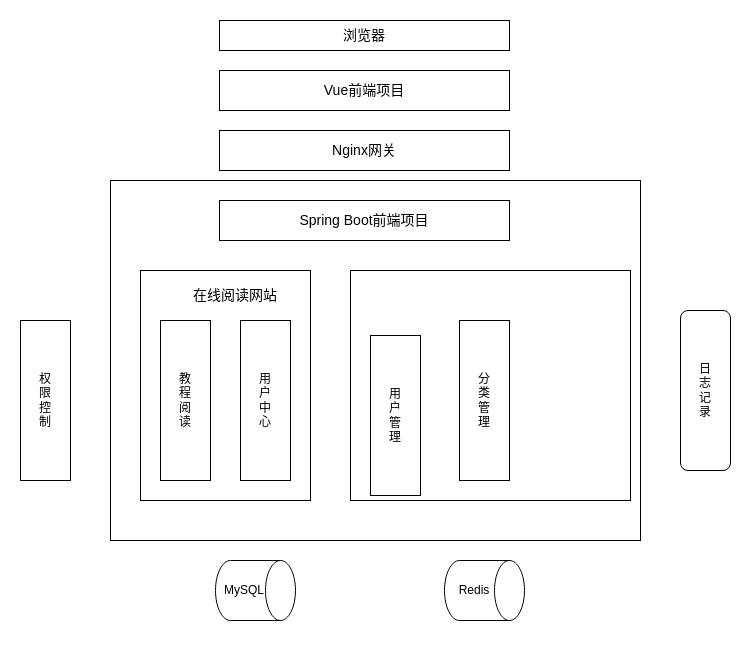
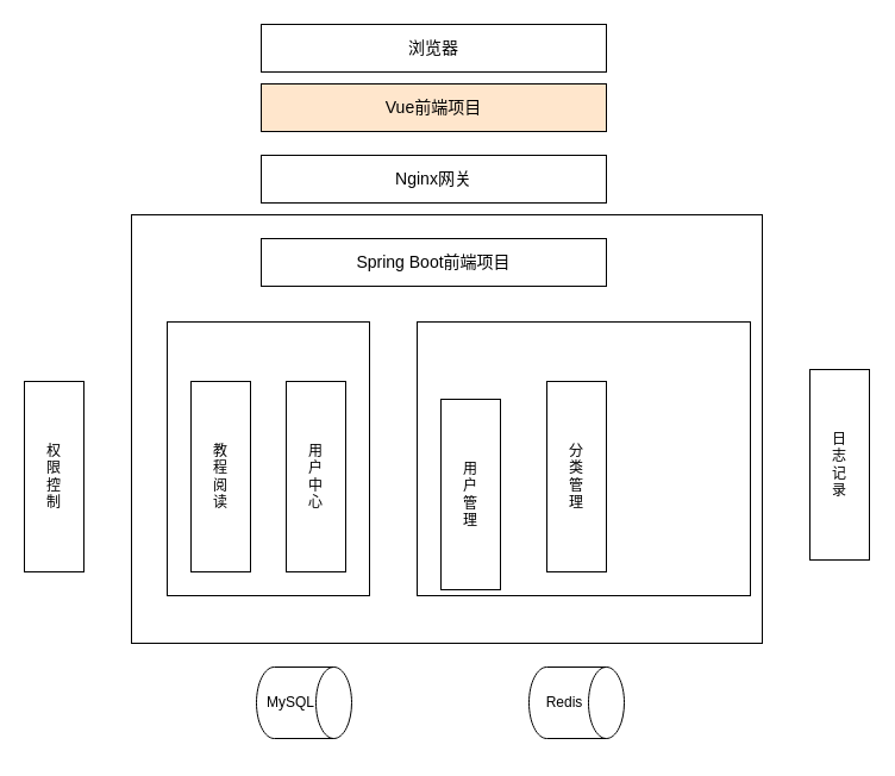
- <mxCell id="2" value="&lt;font style=&quot;font-size: 14px;&quot;&gt;浏览器&lt;/font&gt;" style="rounded=0;whiteSpace=wrap;html=1;" vertex="1" parent="1"><mxGeometry x="219" y="20" width="290" height="30" as="geometry" /></mxCell>
+ <mxCell id="2" value="&lt;font style=&quot;font-size: 14px;&quot;&gt;浏览器&lt;/font&gt;" style="rounded=0;whiteSpace=wrap;html=1;" vertex="1" parent="1"><mxGeometry x="219" y="20" width="290" height="40" as="geometry" /></mxCell>
- <mxCell id="3" value="&lt;font style=&quot;font-size: 14px;&quot;&gt;Vue前端项目&lt;/font&gt;" style="rounded=0;whiteSpace=wrap;html=1;" vertex="1" parent="1"><mxGeometry x="219" y="70" width="290" height="40" as="geometry" /></mxCell>
+ <mxCell id="3" value="&lt;font style=&quot;font-size: 14px;&quot;&gt;Vue前端项目&lt;/font&gt;" style="rounded=0;whiteSpace=wrap;html=1;fillColor=#ffe6cc;" vertex="1" parent="1"><mxGeometry x="219" y="70" width="290" height="40" as="geometry" /></mxCell>
- <mxCell id="12" value="&lt;font style=&quot;font-size: 14px;&quot;&gt;在线阅读网站&lt;/font&gt;" style="text;html=1;strokeColor=none;fillColor=none;align=center;verticalAlign=middle;whiteSpace=wrap;rounded=0;" vertex="1" parent="1"><mxGeometry x="190" y="280" width="90" height="30" as="geometry" /></mxCell>
- <mxCell id="14" value="日&lt;br&gt;志&lt;br&gt;记&lt;br&gt;录" style="whiteSpace=wrap;html=1;rounded=1;" vertex="1" parent="1"><mxGeometry x="680" y="310" width="50" height="160" as="geometry" /></mxCell>
+ <mxCell id="14" value="日&lt;br&gt;志&lt;br&gt;记&lt;br&gt;录" style="rounded=0;whiteSpace=wrap;html=1;" vertex="1" parent="1"><mxGeometry x="680" y="310" width="50" height="160" as="geometry" /></mxCell>
